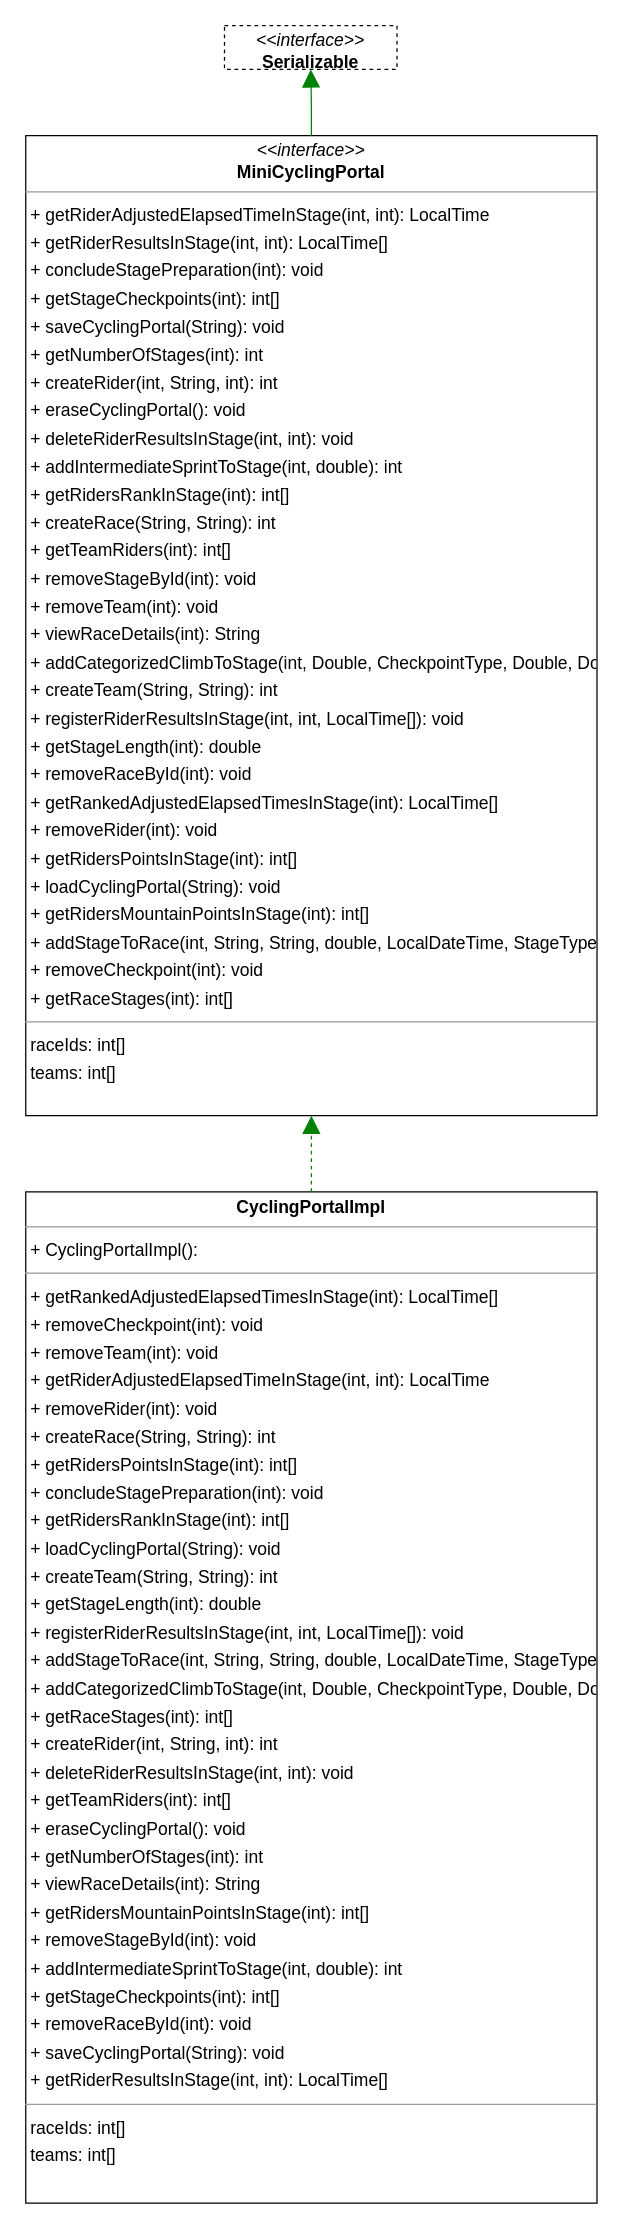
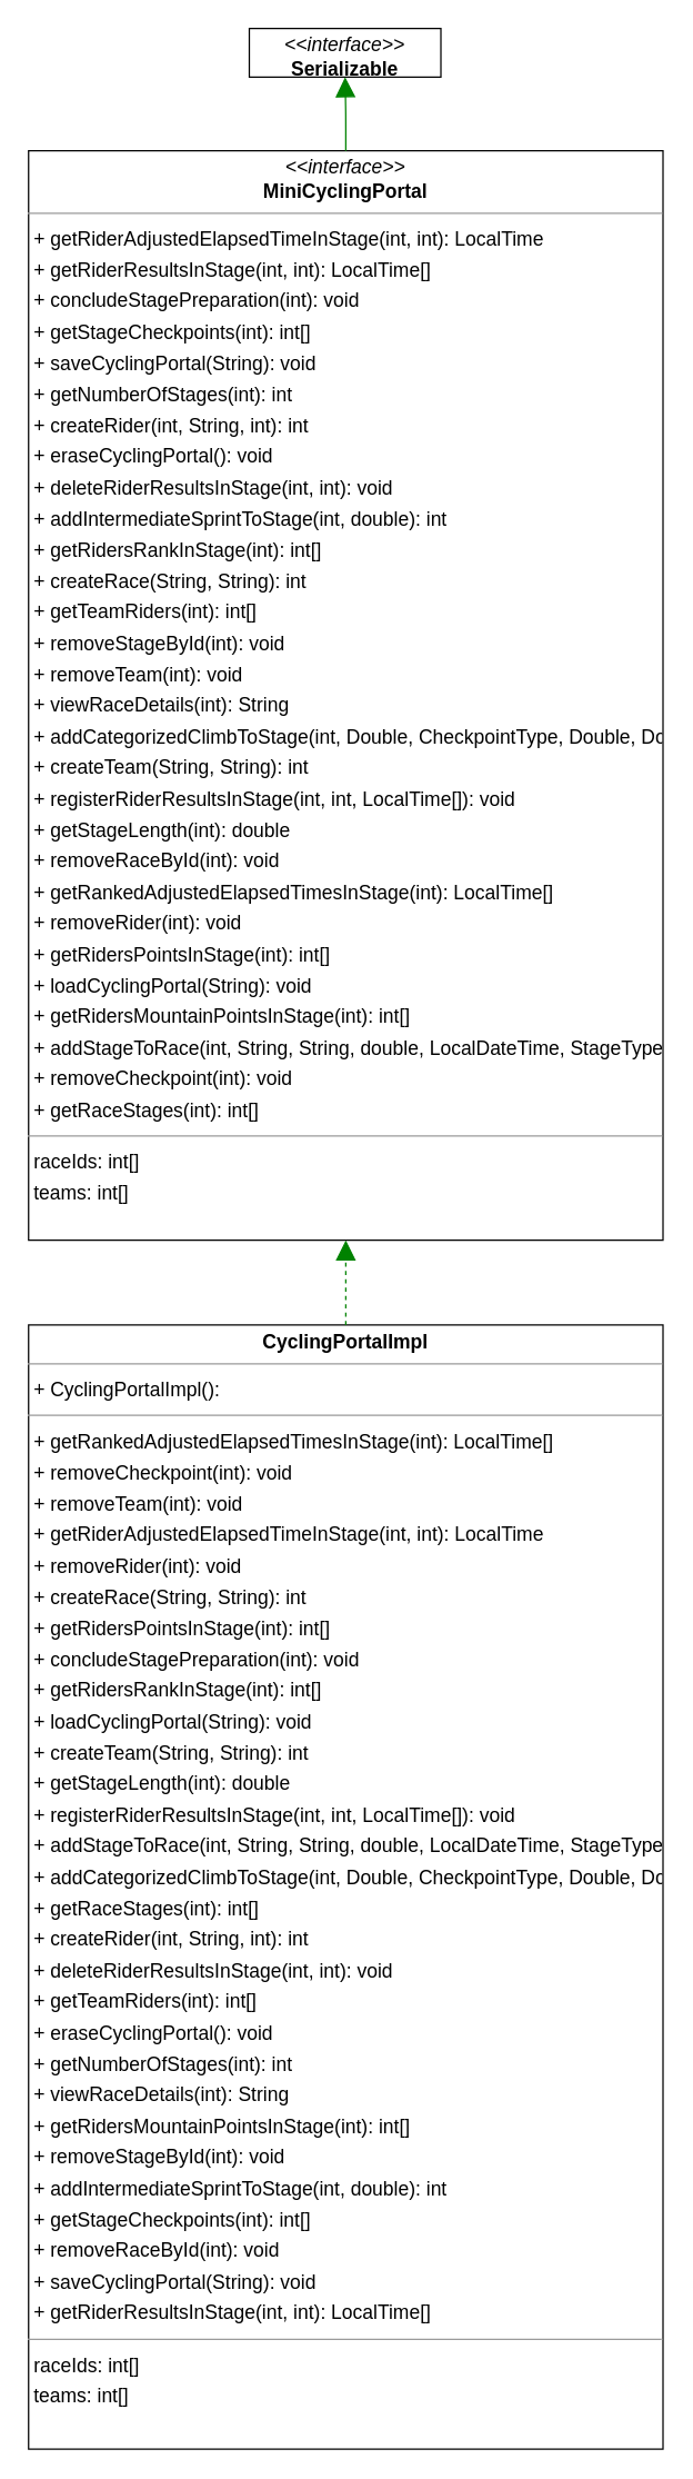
- <mxCell id="4" value="&lt;p style=&quot;margin:0px;margin-top:4px;text-align:center;&quot;&gt;&lt;i&gt;&amp;lt;&amp;lt;interface&amp;gt;&amp;gt;&lt;/i&gt;&lt;br/&gt;&lt;b&gt;Serializable&lt;/b&gt;&lt;/p&gt;&lt;hr size=&quot;1&quot;/&gt;" style="verticalAlign=top;align=left;overflow=fill;fontSize=14;fontFamily=Helvetica;html=1;rounded=0;shadow=0;comic=0;labelBackgroundColor=none;strokeWidth=1;dashed=1;" parent="1" vertex="1"><mxGeometry x="179" y="20" width="138" height="35" as="geometry" /></mxCell>
+ <mxCell id="4" value="&lt;p style=&quot;margin:0px;margin-top:4px;text-align:center;&quot;&gt;&lt;i&gt;&amp;lt;&amp;lt;interface&amp;gt;&amp;gt;&lt;/i&gt;&lt;br/&gt;&lt;b&gt;Serializable&lt;/b&gt;&lt;/p&gt;&lt;hr size=&quot;1&quot;/&gt;" style="verticalAlign=top;align=left;overflow=fill;fontSize=14;fontFamily=Helvetica;html=1;rounded=0;shadow=0;comic=0;labelBackgroundColor=none;strokeWidth=1;" parent="1" vertex="1"><mxGeometry x="179" y="20" width="138" height="35" as="geometry" /></mxCell>
